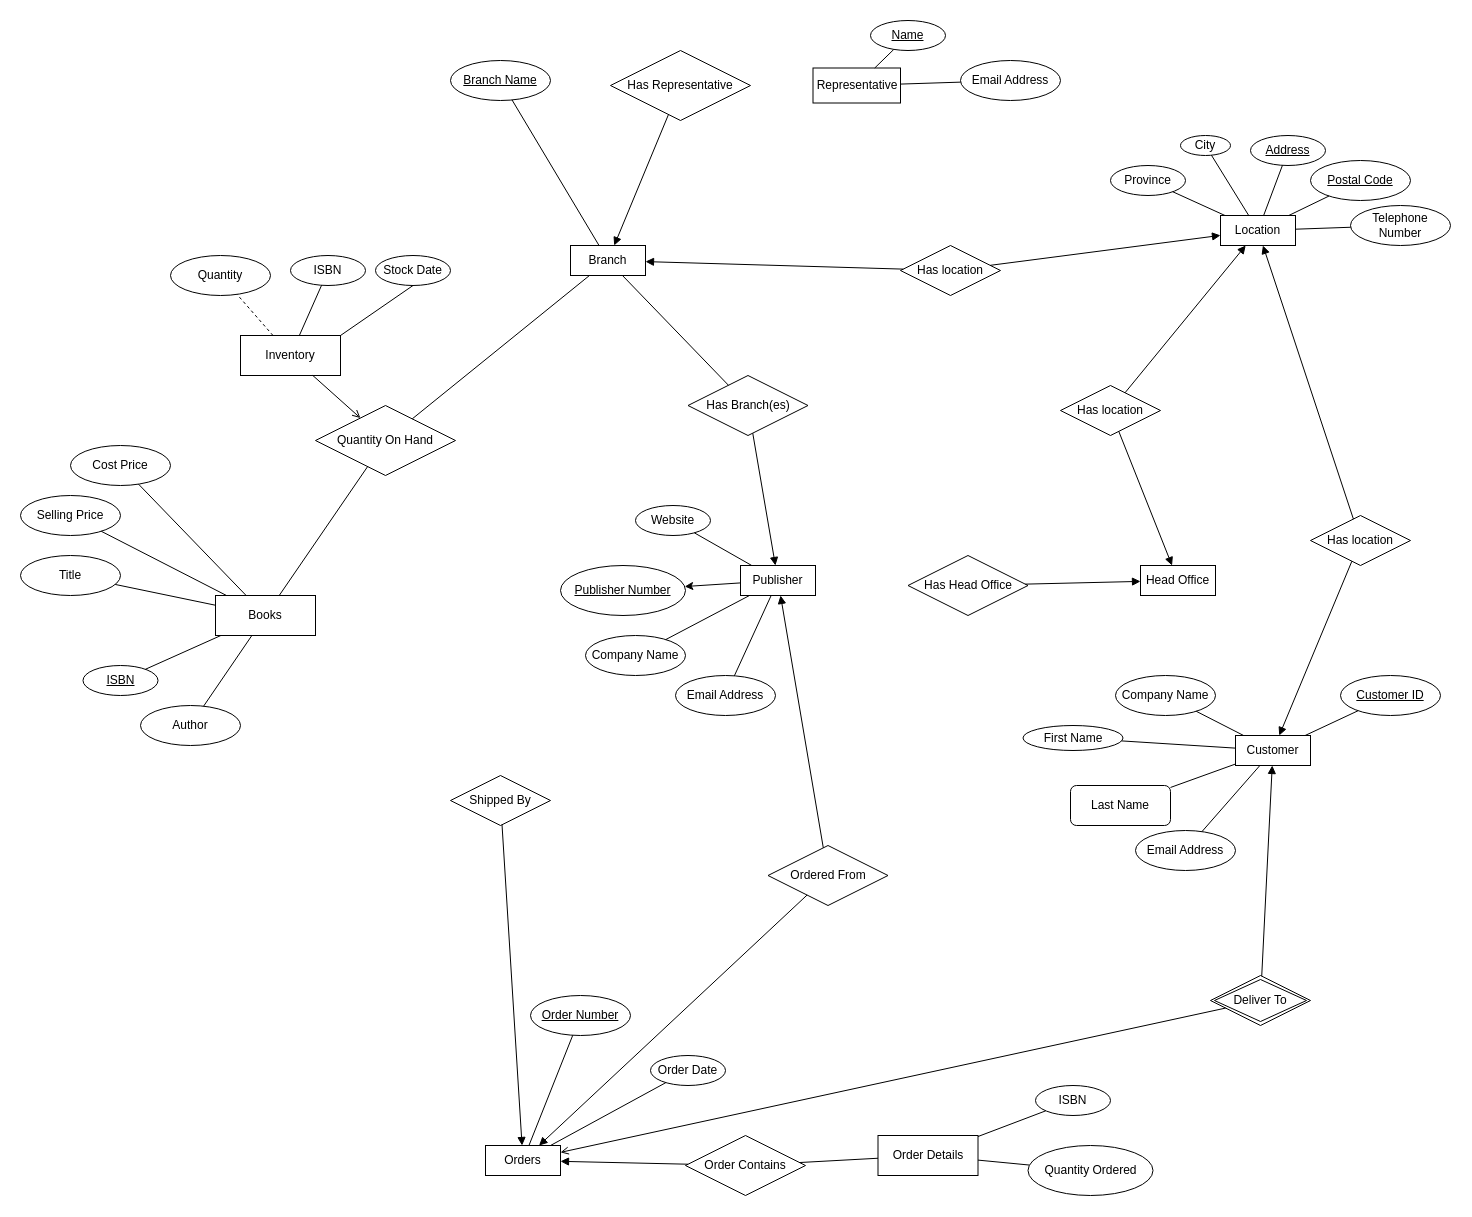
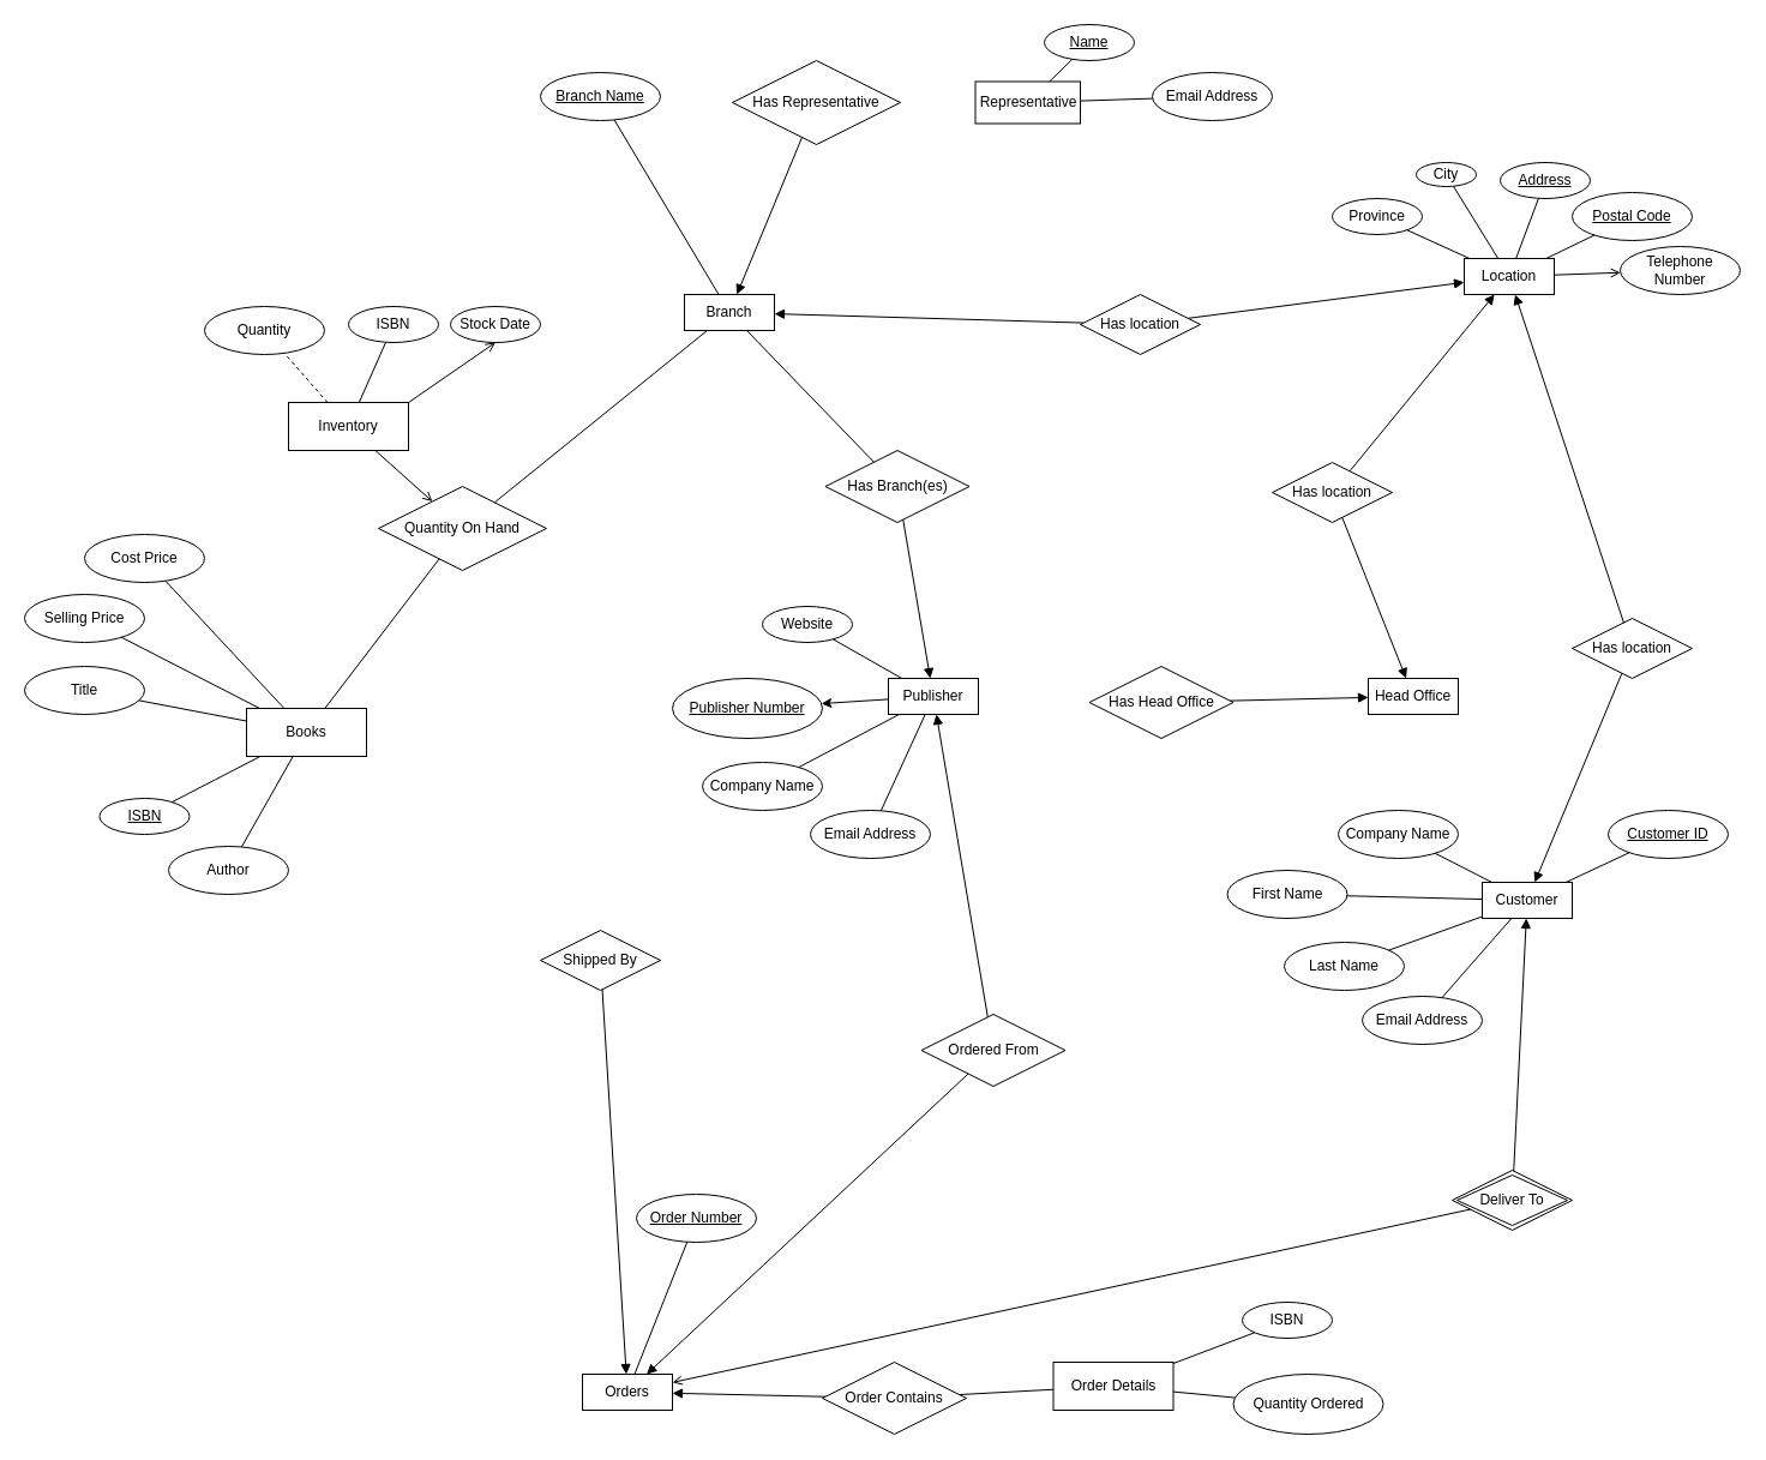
- <mxCell id="14" value="" style="endArrow=none;html=1;" parent="1" source="28" target="5" edge="1"><mxGeometry width="50" height="50" relative="1" as="geometry"><mxPoint x="690" y="525" as="sourcePoint" /><mxPoint x="740" y="475" as="targetPoint" /></mxGeometry></mxCell>
+ <mxCell id="14" value="" style="endArrow=open;html=1;" parent="1" source="28" target="5" edge="1"><mxGeometry width="50" height="50" relative="1" as="geometry"><mxPoint x="690" y="525" as="sourcePoint" /><mxPoint x="740" y="475" as="targetPoint" /></mxGeometry></mxCell>
- <mxCell id="100" value="" style="endArrow=none;html=1;exitX=1;exitY=0;exitDx=0;exitDy=0;entryX=0.5;entryY=1;entryDx=0;entryDy=0;" parent="1" source="91" target="99" edge="1"><mxGeometry width="50" height="50" relative="1" as="geometry"><mxPoint x="370" as="sourcePoint" y="355" /><mxPoint x="420" y="305" as="targetPoint" /></mxGeometry></mxCell>
+ <mxCell id="100" value="" style="endArrow=open;html=1;exitX=1;exitY=0;exitDx=0;exitDy=0;entryX=0.5;entryY=1;entryDx=0;entryDy=0;" parent="1" source="91" target="99" edge="1"><mxGeometry width="50" height="50" relative="1" as="geometry"><mxPoint x="370" as="sourcePoint" y="355" /><mxPoint x="420" y="305" as="targetPoint" /></mxGeometry></mxCell>
- <mxCell id="58" value="Books" style="whiteSpace=wrap;html=1;align=center;" parent="1" vertex="1"><mxGeometry x="215" y="595" width="100" height="40" as="geometry" /></mxCell>
+ <mxCell id="58" value="Books" style="whiteSpace=wrap;html=1;align=center;" parent="1" vertex="1"><mxGeometry x="205" y="590" width="100" height="40" as="geometry" /></mxCell>
- <mxCell id="72" value="First Name" style="ellipse;whiteSpace=wrap;html=1;align=center;" parent="1" vertex="1"><mxGeometry x="1022.5" y="725" width="100" height="25" as="geometry" /></mxCell>
+ <mxCell id="72" value="First Name" style="ellipse;whiteSpace=wrap;html=1;align=center;" parent="1" vertex="1"><mxGeometry x="1022.5" y="725" width="100" height="40" as="geometry" /></mxCell>
- <mxCell id="73" value="Last Name" style="whiteSpace=wrap;html=1;align=center;rounded=1;" parent="1" vertex="1"><mxGeometry x="1070" y="785" width="100" height="40" as="geometry" /></mxCell>
+ <mxCell id="73" value="Last Name" style="ellipse;whiteSpace=wrap;html=1;align=center;" parent="1" vertex="1"><mxGeometry x="1070" y="785" width="100" height="40" as="geometry" /></mxCell>
- <mxCell id="47" value="Order Date" style="ellipse;whiteSpace=wrap;html=1;align=center;" parent="1" vertex="1"><mxGeometry x="650" y="1055" width="75" height="30" as="geometry" /></mxCell>
- <mxCell id="54" value="" style="endArrow=none;html=1;" parent="1" source="47" target="44" edge="1"><mxGeometry width="50" height="50" relative="1" as="geometry"><mxPoint x="810" y="895" as="sourcePoint" /><mxPoint x="860" y="845" as="targetPoint" /></mxGeometry></mxCell>
